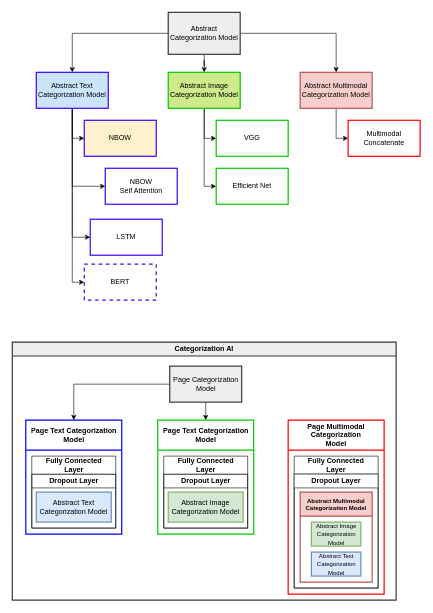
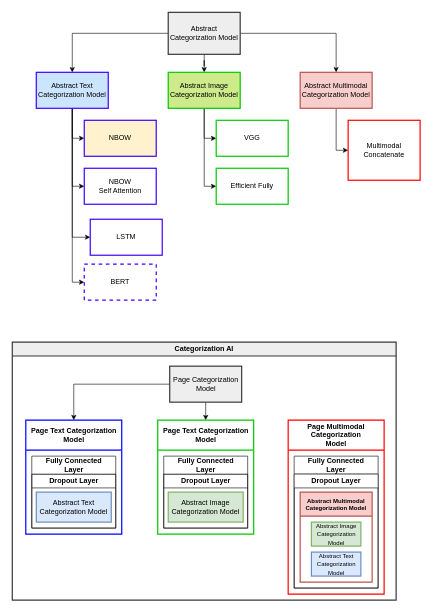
- <mxCell id="19" value="Multimodal Concatenate" style="rounded=0;whiteSpace=wrap;html=1;strokeColor=#FF0000;strokeWidth=2;" vertex="1" parent="1"><mxGeometry x="580" y="200" width="120" height="60" as="geometry" /></mxCell>
+ <mxCell id="19" value="Multimodal Concatenate" style="rounded=0;whiteSpace=wrap;html=1;strokeColor=#FF0000;strokeWidth=2;" vertex="1" parent="1"><mxGeometry x="580" y="200" width="120" height="100" as="geometry" /></mxCell>
- <mxCell id="23" value="NBOW&lt;br&gt;Self Attention" style="rounded=0;whiteSpace=wrap;html=1;strokeColor=#3F00FF;strokeWidth=2;" vertex="1" parent="1"><mxGeometry x="175" y="280" width="120" height="60" as="geometry" /></mxCell>
+ <mxCell id="23" value="NBOW&lt;br&gt;Self Attention" style="rounded=0;whiteSpace=wrap;html=1;strokeColor=#3F00FF;strokeWidth=2;" vertex="1" parent="1"><mxGeometry x="140" y="280" width="120" height="60" as="geometry" /></mxCell>
- <mxCell id="20" value="Efficient Net" style="rounded=0;whiteSpace=wrap;html=1;strokeColor=#00C900;strokeWidth=2;" vertex="1" parent="1"><mxGeometry x="360" y="280" width="120" height="60" as="geometry" /></mxCell>
+ <mxCell id="20" value="Efficient Fully" style="rounded=0;whiteSpace=wrap;html=1;strokeColor=#00C900;strokeWidth=2;" vertex="1" parent="1"><mxGeometry x="360" y="280" width="120" height="60" as="geometry" /></mxCell>
